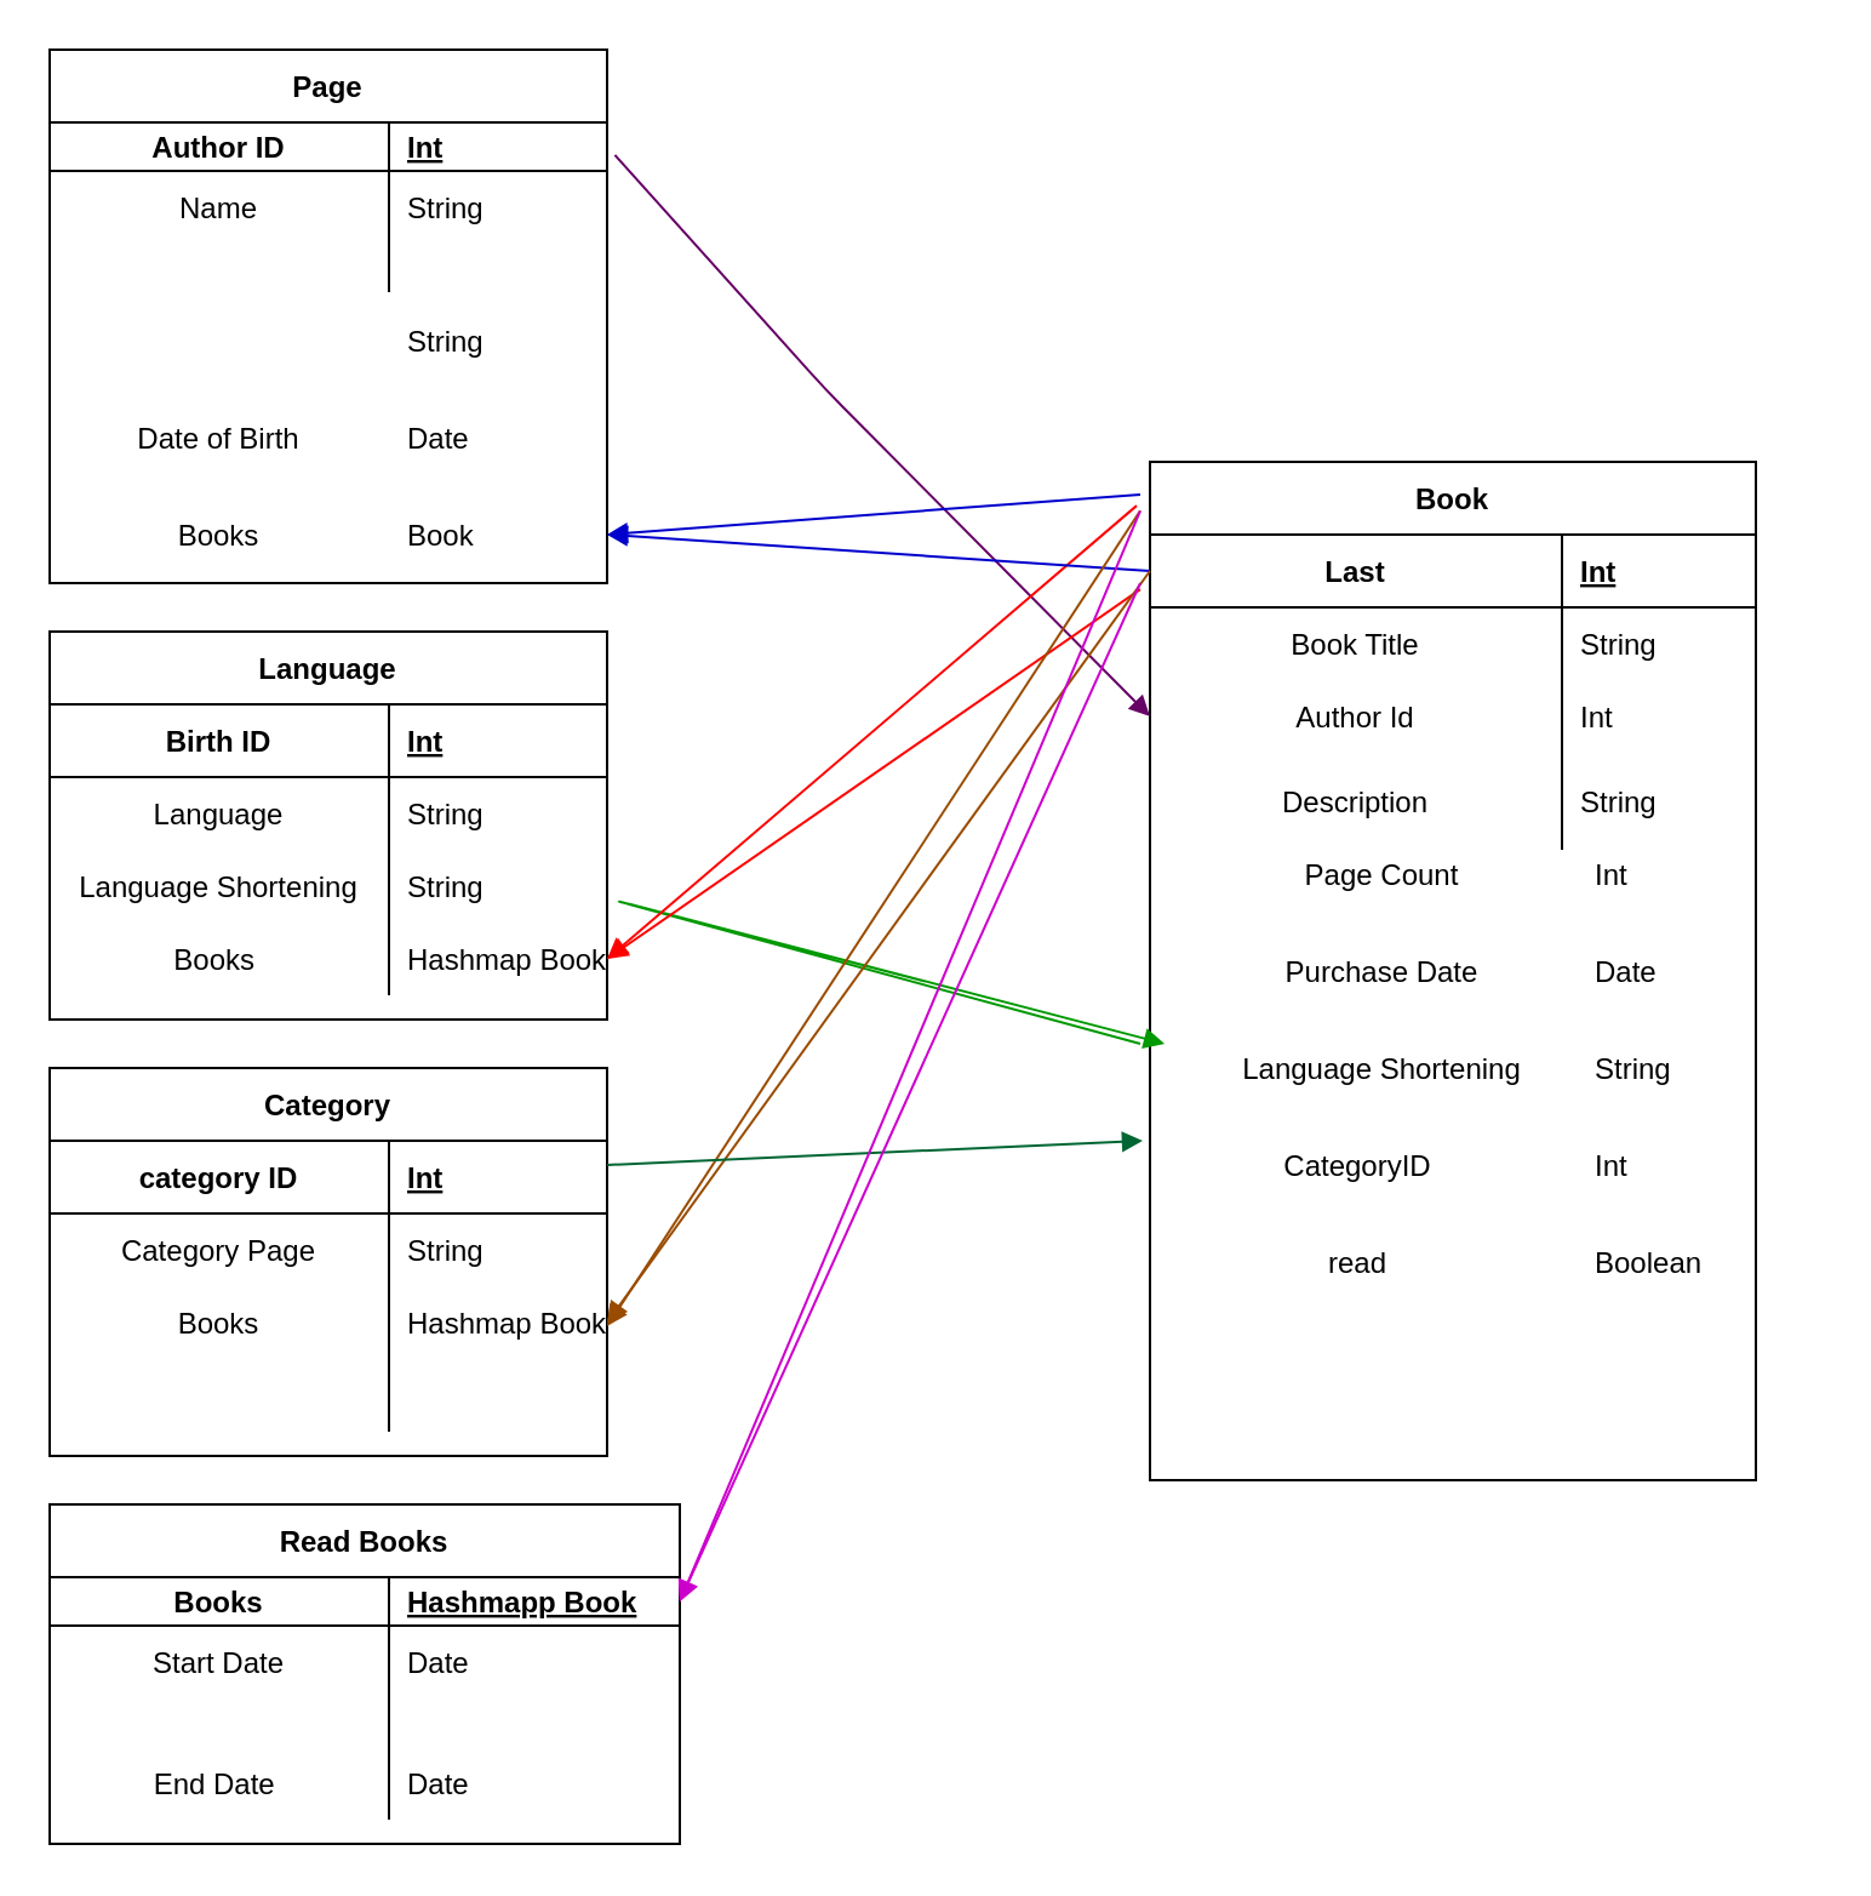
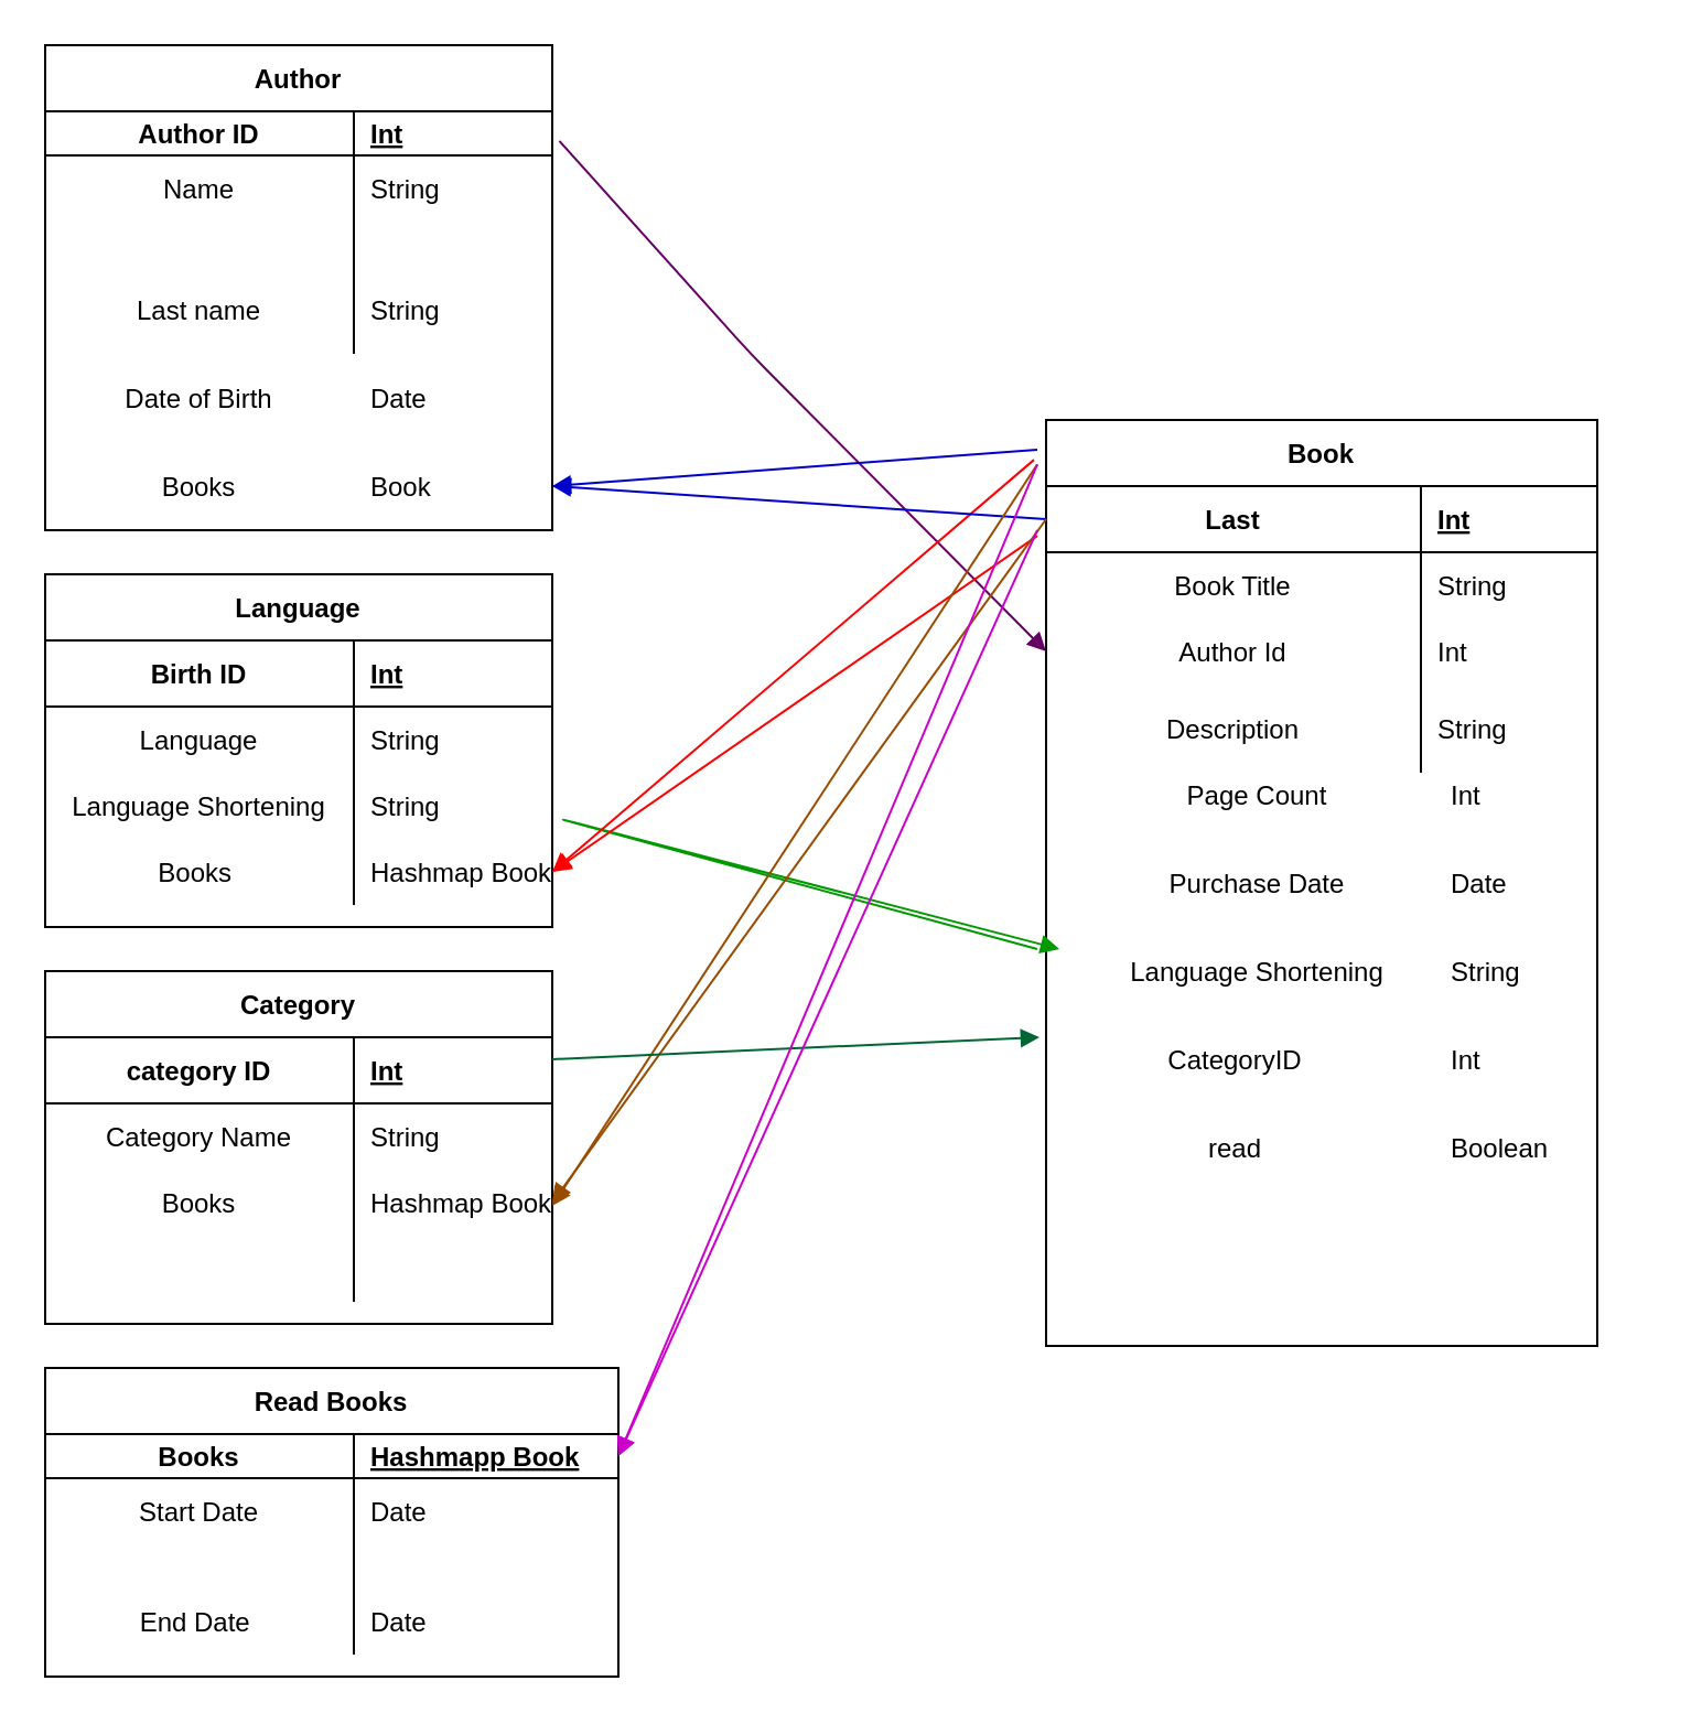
- <mxCell id="30" value="Page" style="shape=table;startSize=30;container=1;collapsible=1;childLayout=tableLayout;fixedRows=1;rowLines=0;fontStyle=1;align=center;resizeLast=1;" vertex="1" parent="1"><mxGeometry x="20" y="20" width="230" height="220" as="geometry" /></mxCell>
+ <mxCell id="30" value="Author" style="shape=table;startSize=30;container=1;collapsible=1;childLayout=tableLayout;fixedRows=1;rowLines=0;fontStyle=1;align=center;resizeLast=1;" vertex="1" parent="1"><mxGeometry x="20" y="20" width="230" height="220" as="geometry" /></mxCell>
+ <mxCell id="41" value="Last name" style="shape=partialRectangle;connectable=0;fillColor=none;top=0;left=0;bottom=0;right=0;editable=1;overflow=hidden;" vertex="1" parent="40"><mxGeometry width="140" height="40" as="geometry" /></mxCell>
- <mxCell id="61" value="Category Page" style="shape=partialRectangle;connectable=0;fillColor=none;top=0;left=0;bottom=0;right=0;editable=1;overflow=hidden;" vertex="1" parent="60"><mxGeometry width="140" height="30" as="geometry" /></mxCell>
+ <mxCell id="61" value="Category Name" style="shape=partialRectangle;connectable=0;fillColor=none;top=0;left=0;bottom=0;right=0;editable=1;overflow=hidden;" vertex="1" parent="60"><mxGeometry width="140" height="30" as="geometry" /></mxCell>
